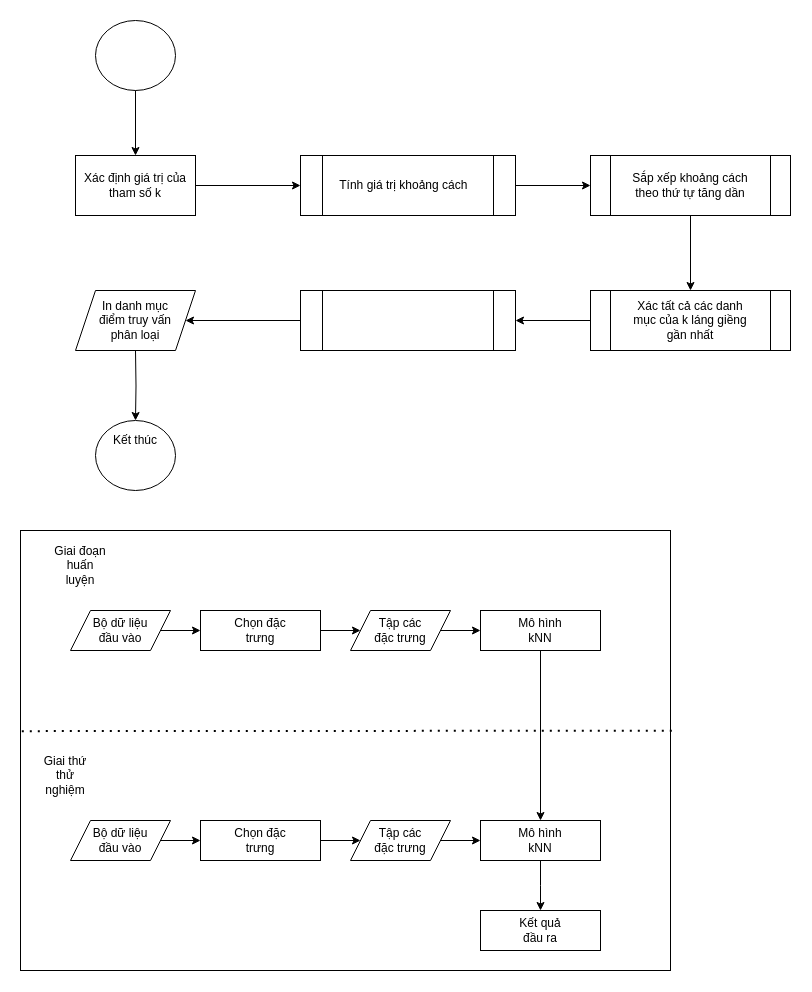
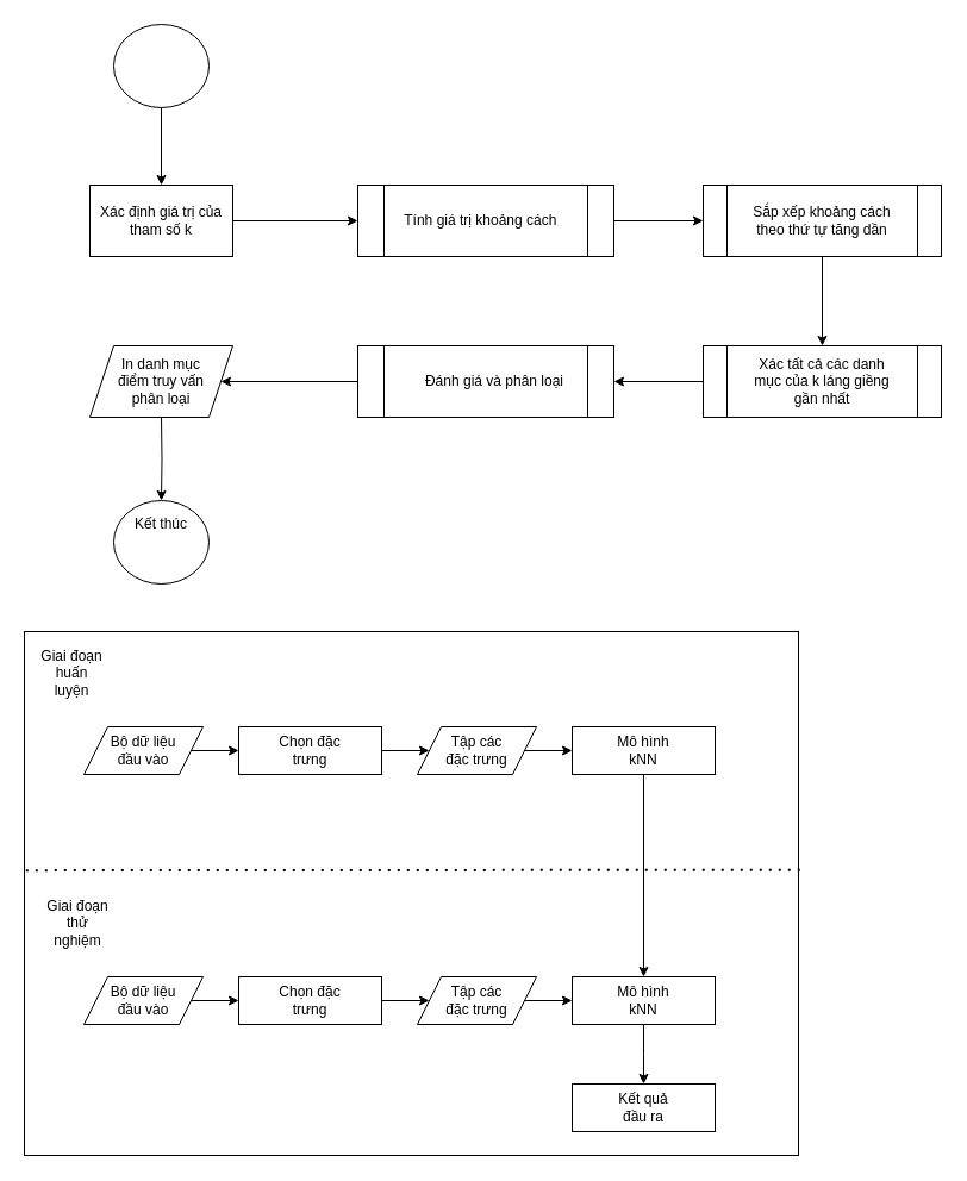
+ <mxCell id="18" value="Đánh giá và phân loại" style="text;html=1;align=center;verticalAlign=middle;whiteSpace=wrap;rounded=0;" vertex="1" parent="1"><mxGeometry x="350" y="305" width="130" height="30" as="geometry" /></mxCell>
- <mxCell id="26" value="Giai đoạn huấn luyện" style="text;html=1;align=center;verticalAlign=middle;whiteSpace=wrap;rounded=0;" vertex="1" parent="1"><mxGeometry x="50" y="550" width="60" height="30" as="geometry" /></mxCell>
+ <mxCell id="26" value="Giai đoạn huấn luyện" style="text;html=1;align=center;verticalAlign=middle;whiteSpace=wrap;rounded=0;" vertex="1" parent="1"><mxGeometry x="30" y="550" width="60" height="30" as="geometry" /></mxCell>
- <mxCell id="27" value="Giai thứ thử nghiệm" style="text;html=1;align=center;verticalAlign=middle;whiteSpace=wrap;rounded=0;" vertex="1" parent="1"><mxGeometry x="35" y="760" width="60" height="30" as="geometry" /></mxCell>
+ <mxCell id="27" value="Giai đoạn thử nghiệm" style="text;html=1;align=center;verticalAlign=middle;whiteSpace=wrap;rounded=0;" vertex="1" parent="1"><mxGeometry x="35" y="760" width="60" height="30" as="geometry" /></mxCell>
